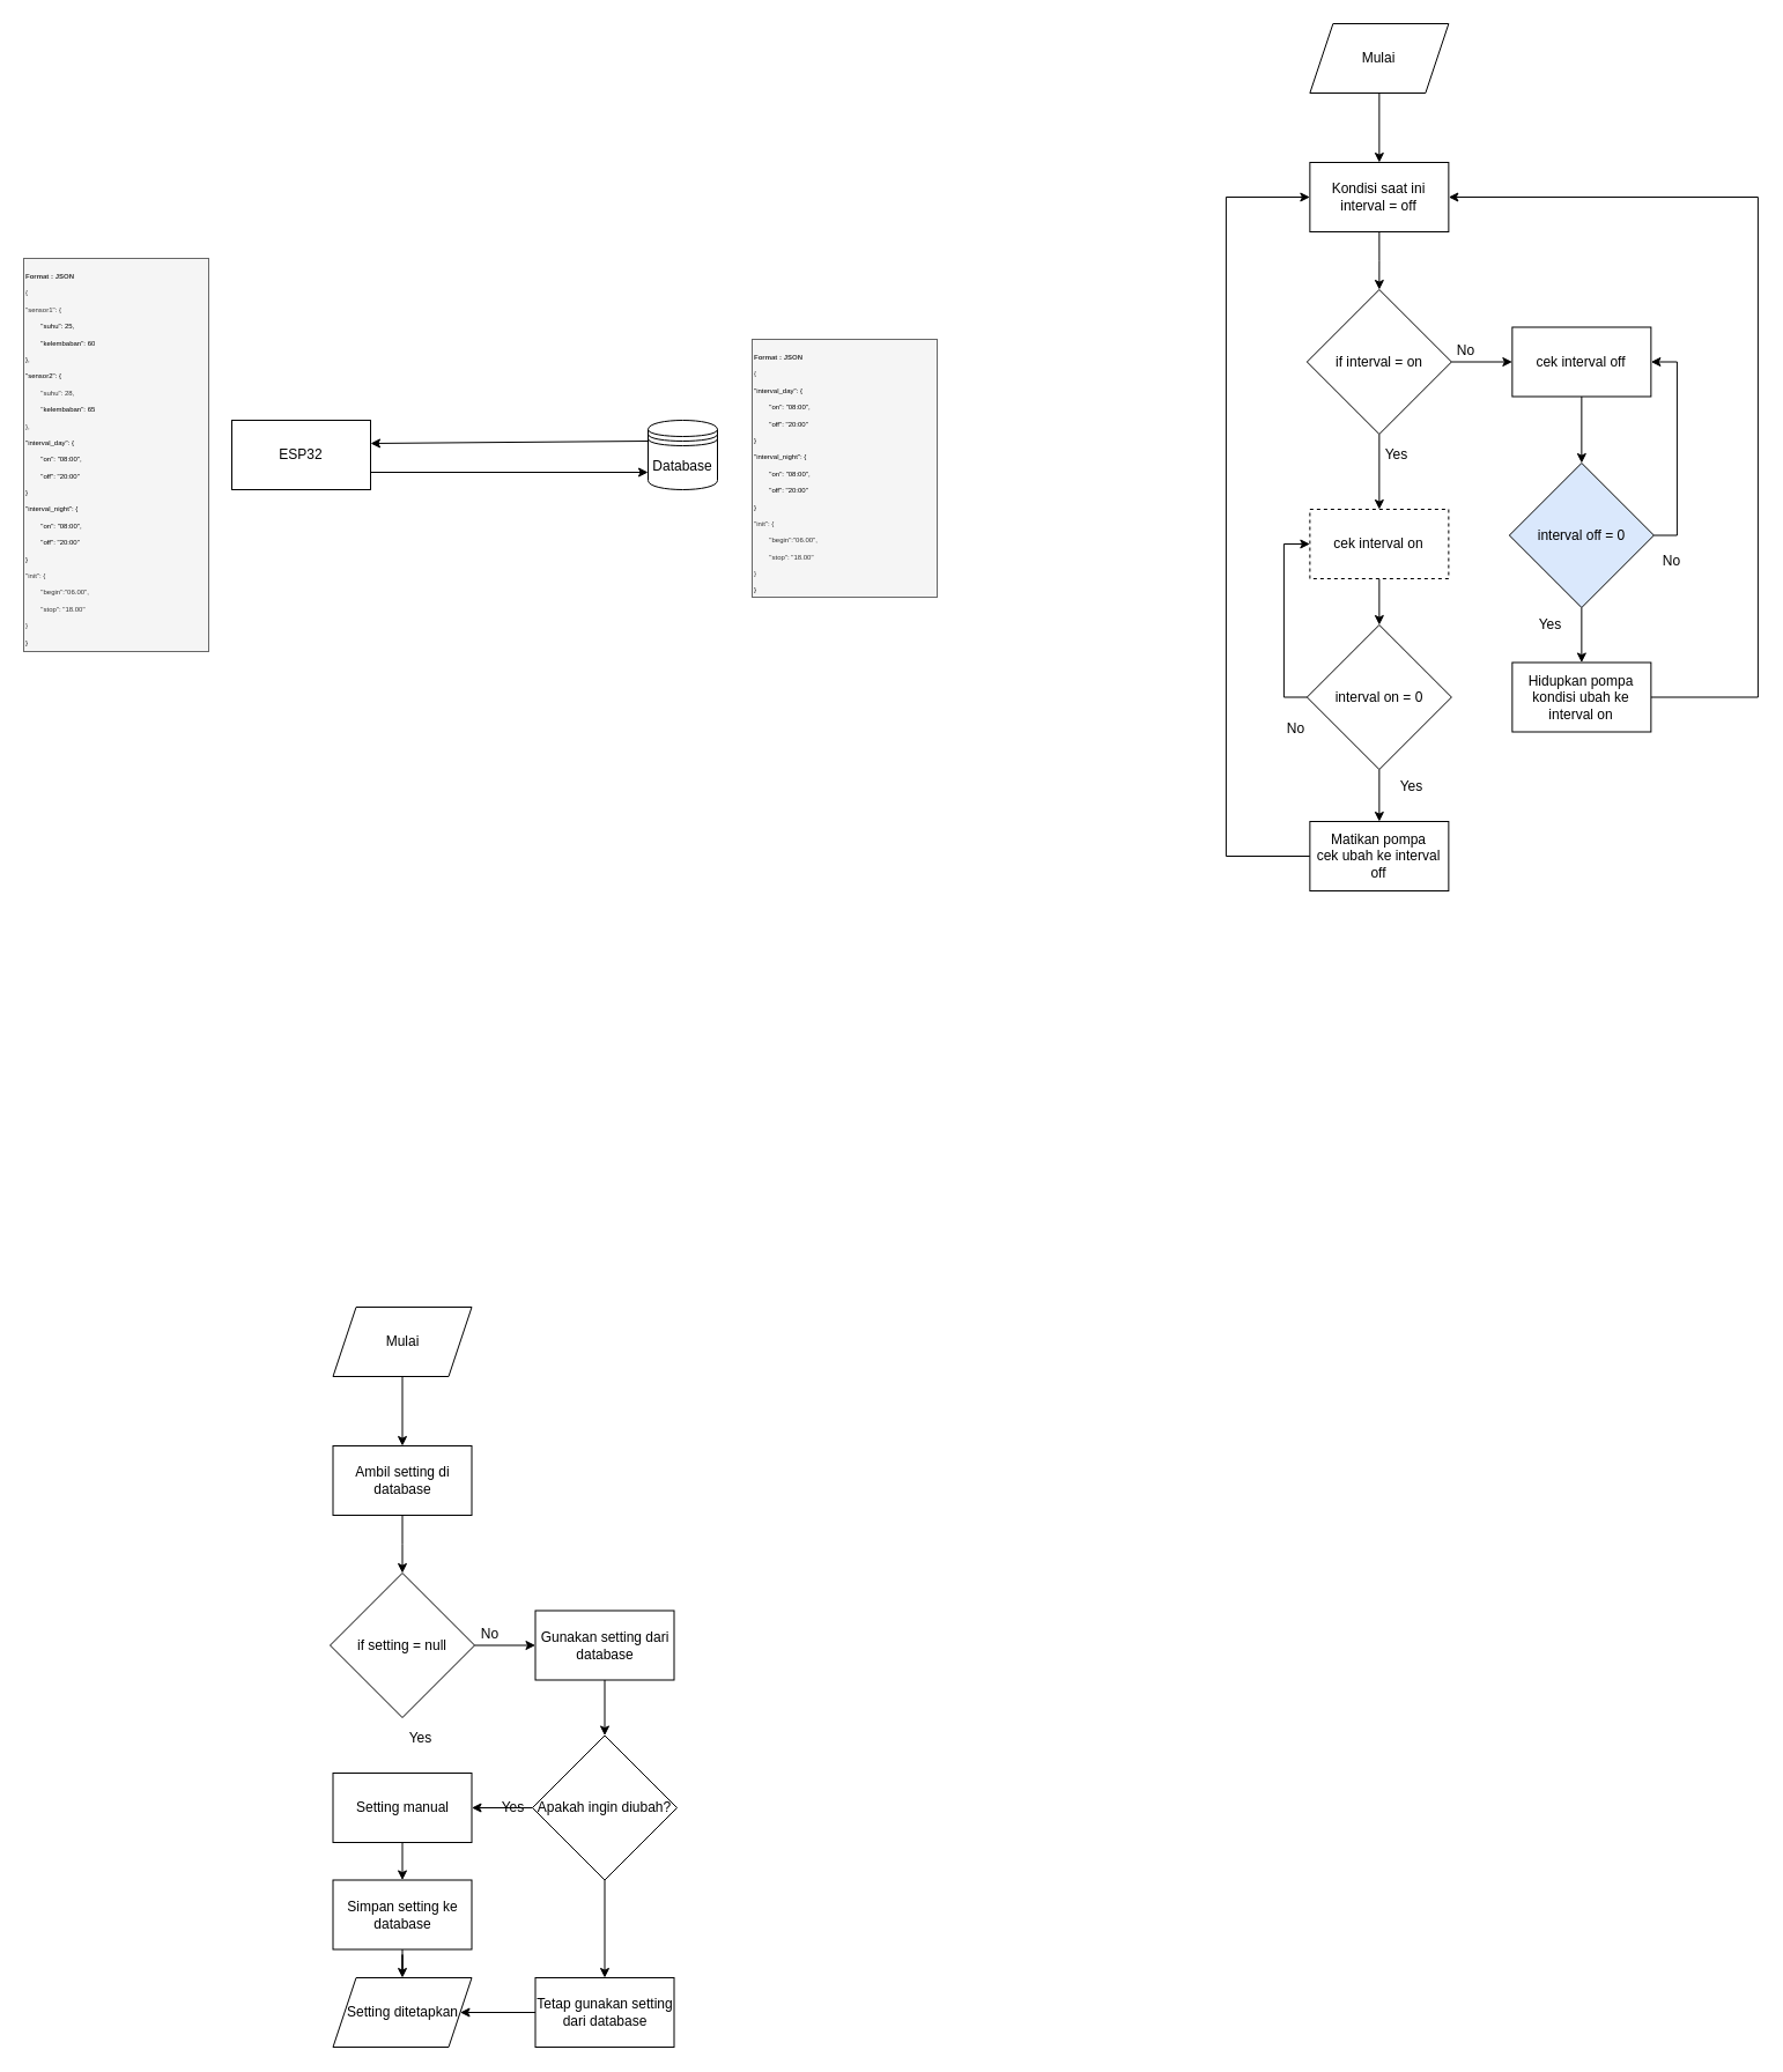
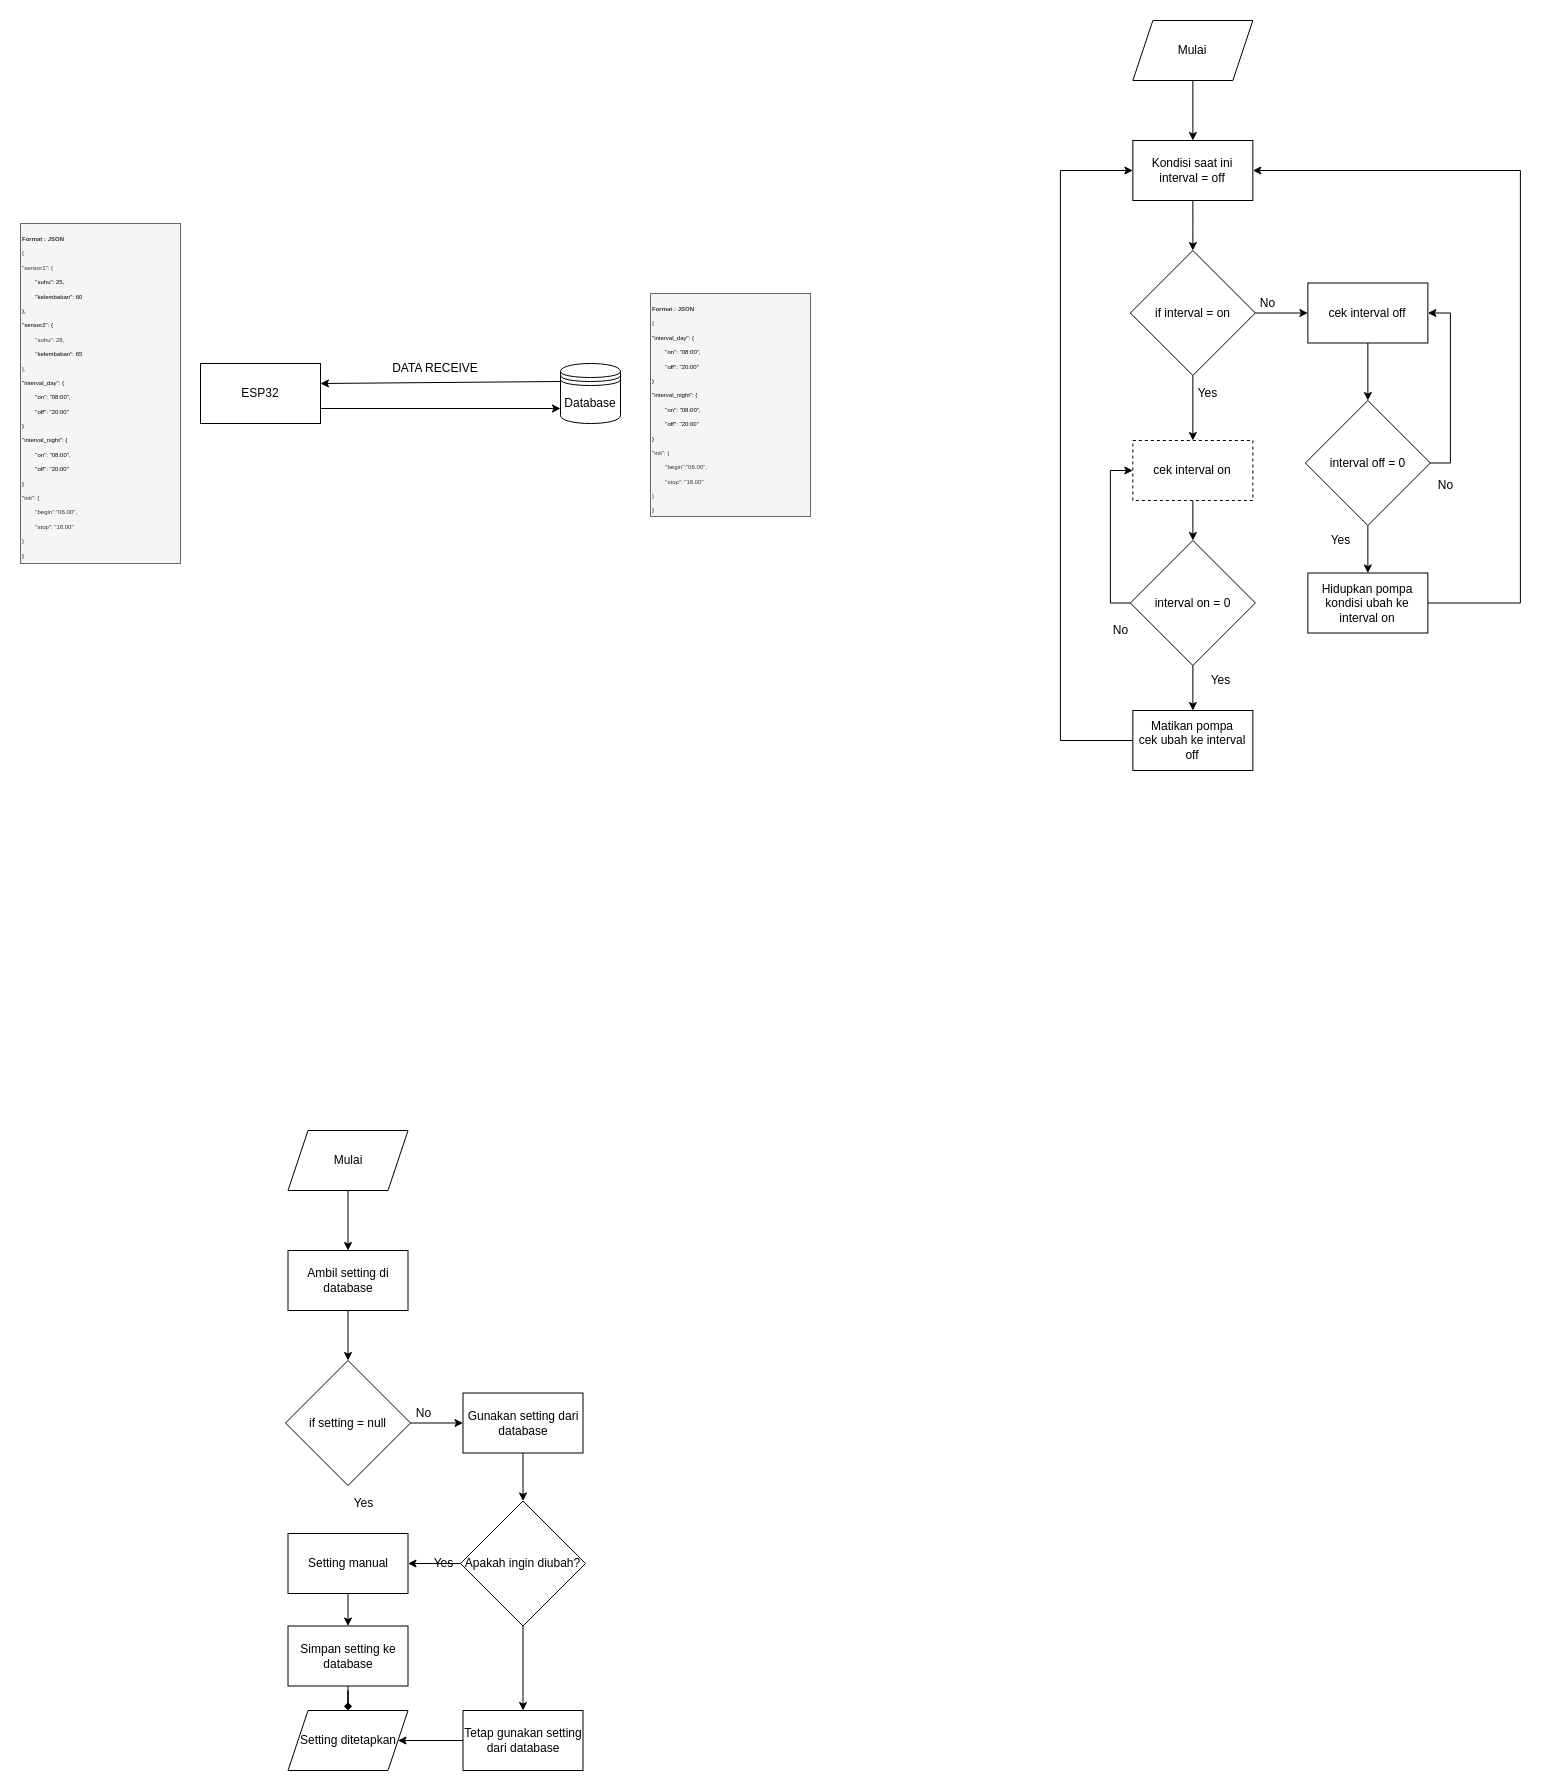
+ <mxCell id="6" value="DATA RECEIVE" style="text;html=1;align=center;verticalAlign=middle;whiteSpace=wrap;rounded=0;" vertex="1" parent="1"><mxGeometry x="380" y="353" width="110" height="30" as="geometry" /></mxCell>
- <mxCell id="41" value="interval off = 0" style="rhombus;whiteSpace=wrap;html=1;fillColor=#dae8fc;" vertex="1" parent="1"><mxGeometry x="1304.86" y="400" width="125" height="125" as="geometry" /></mxCell>
+ <mxCell id="41" value="interval off = 0" style="rhombus;whiteSpace=wrap;html=1;" vertex="1" parent="1"><mxGeometry x="1304.86" y="400" width="125" height="125" as="geometry" /></mxCell>
- <mxCell id="55" style="edgeStyle=orthogonalEdgeStyle;rounded=0;orthogonalLoop=1;jettySize=auto;html=1;entryX=0.5;entryY=0;entryDx=0;entryDy=0;" edge="1" parent="1" source="56" target="9"><mxGeometry relative="1" as="geometry" /></mxCell>
+ <mxCell id="55" style="edgeStyle=orthogonalEdgeStyle;rounded=0;orthogonalLoop=1;jettySize=auto;html=1;entryX=0.5;entryY=0;entryDx=0;entryDy=0;endArrow=diamond;" edge="1" parent="1" source="56" target="9"><mxGeometry relative="1" as="geometry" /></mxCell>
